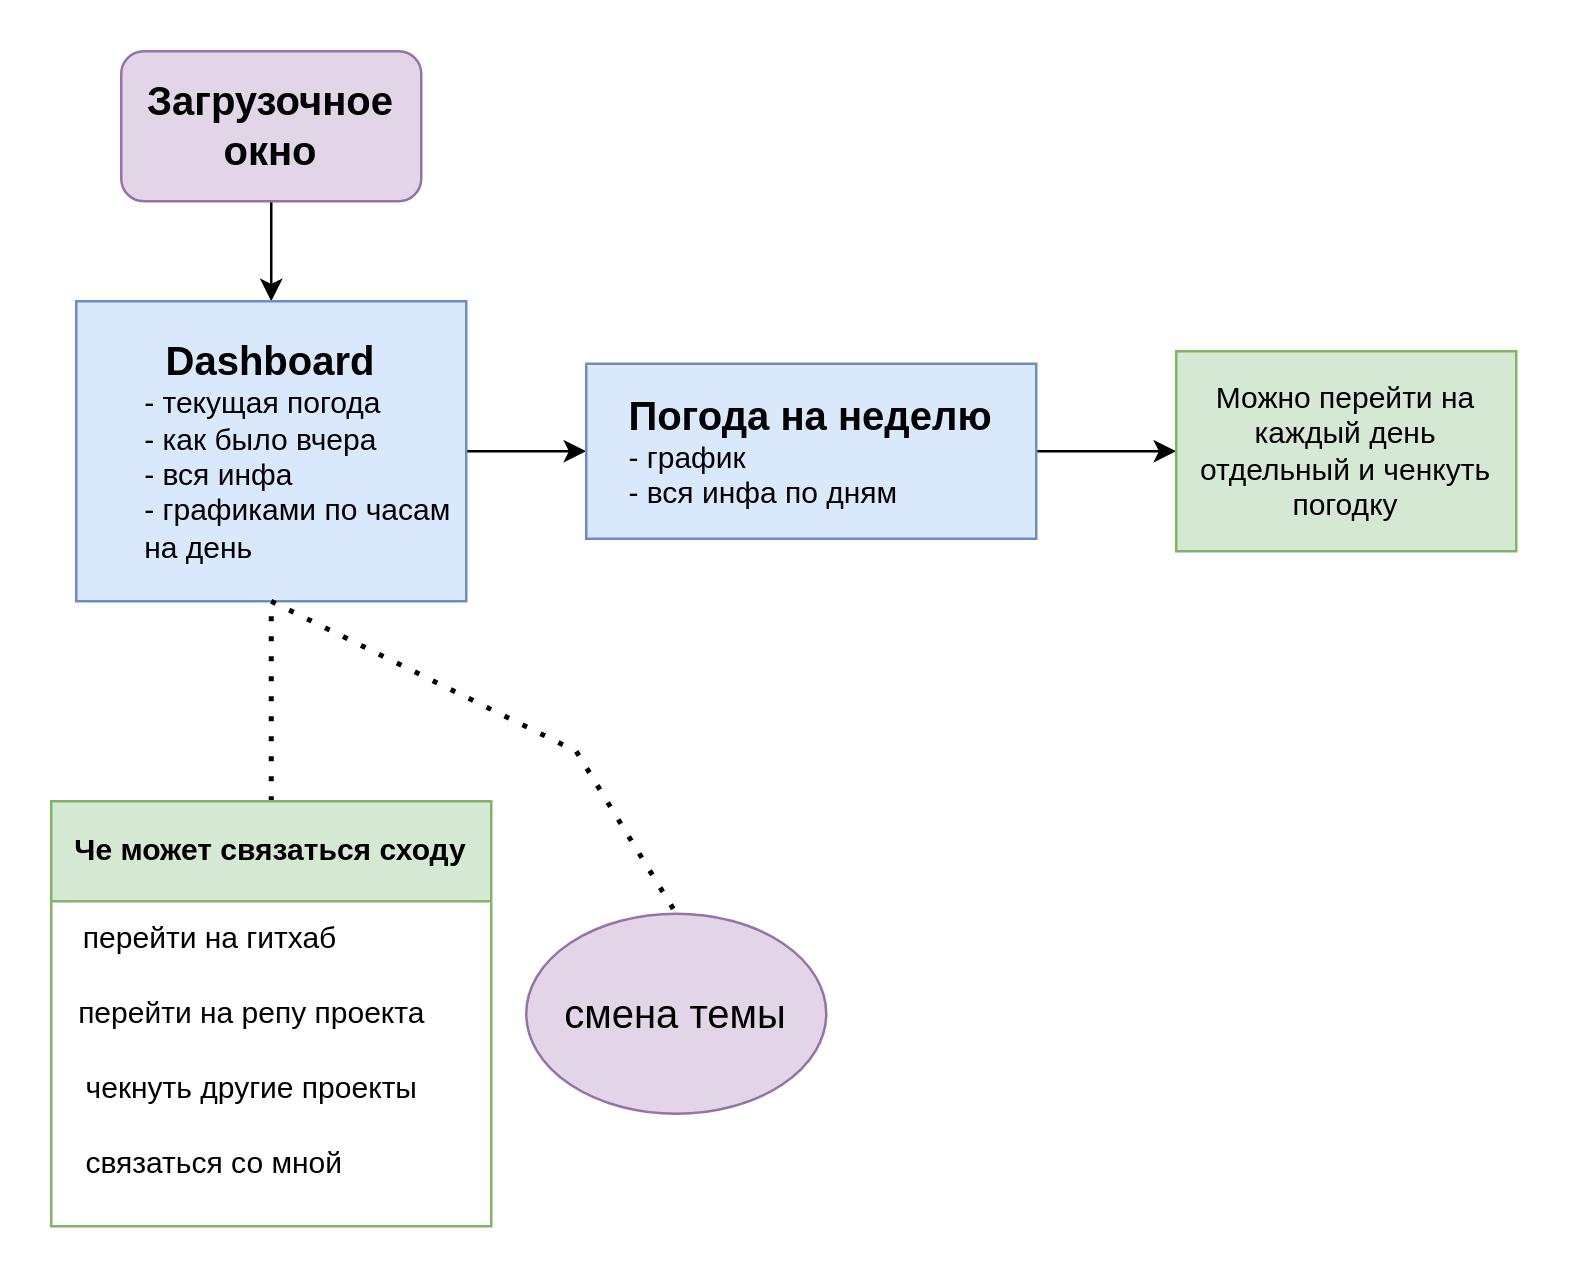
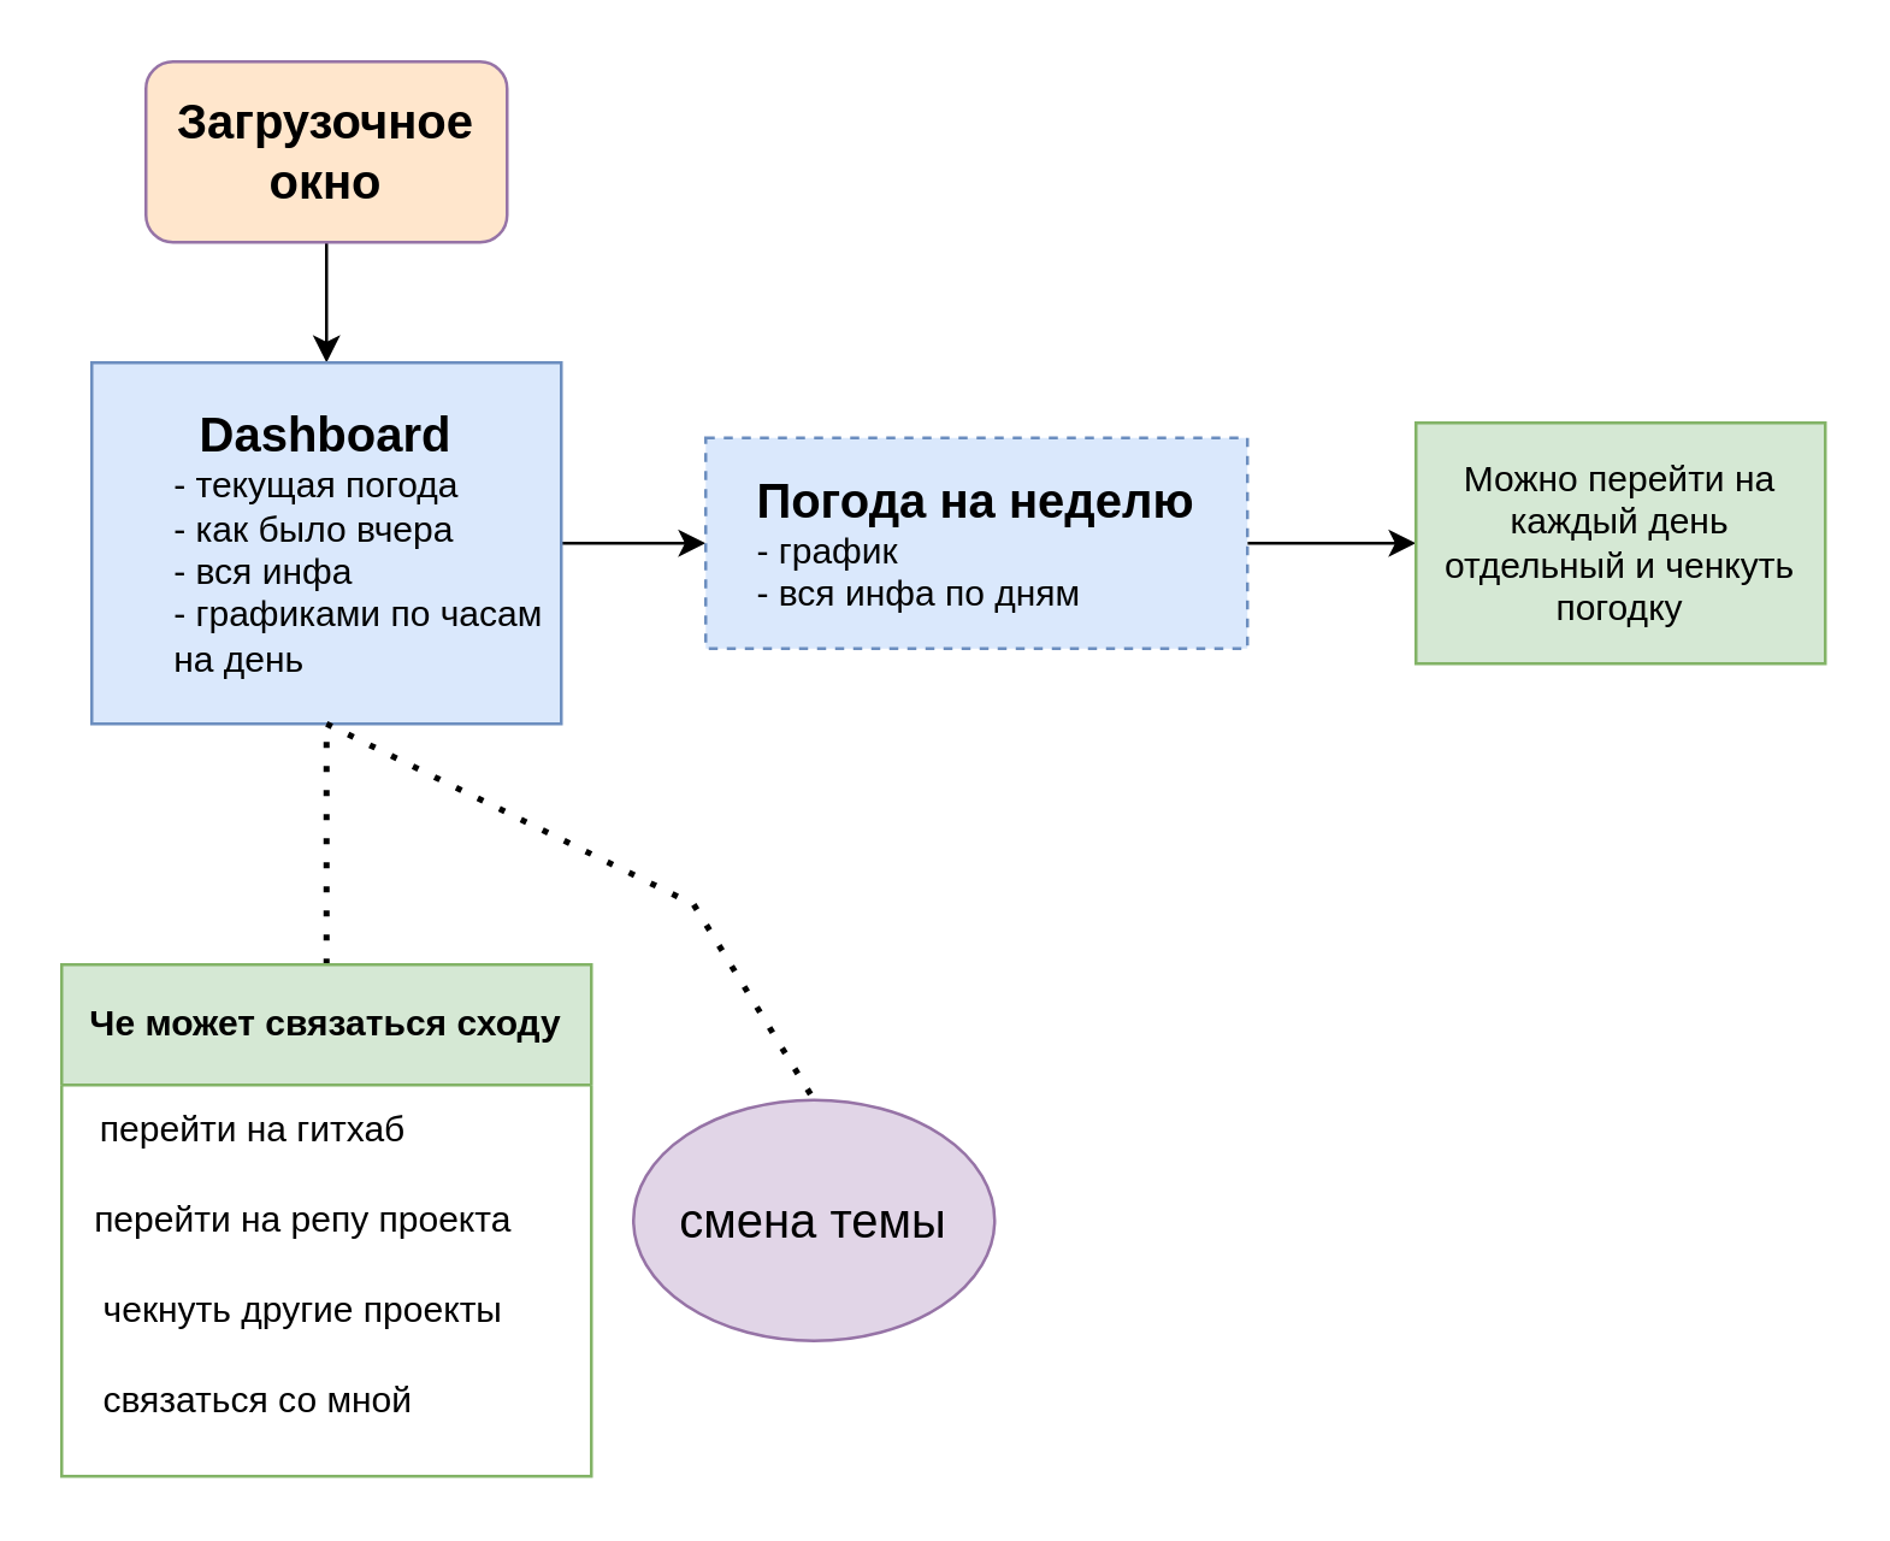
- <mxCell id="3" value="&lt;font style=&quot;font-size: 16px;&quot;&gt;&lt;b&gt;Загрузочное окно&lt;/b&gt;&lt;/font&gt;" style="rounded=1;whiteSpace=wrap;html=1;glass=0;fillColor=#e1d5e7;strokeColor=#9673a6;" vertex="1" parent="1"><mxGeometry x="48" y="20" width="120" height="60" as="geometry" /></mxCell>
+ <mxCell id="3" value="&lt;font style=&quot;font-size: 16px;&quot;&gt;&lt;b&gt;Загрузочное окно&lt;/b&gt;&lt;/font&gt;" style="rounded=1;whiteSpace=wrap;html=1;glass=0;fillColor=#ffe6cc;strokeColor=#9673a6;" vertex="1" parent="1"><mxGeometry x="48" y="20" width="120" height="60" as="geometry" /></mxCell>
- <mxCell id="13" value="&lt;b&gt;&lt;font style=&quot;font-size: 16px;&quot;&gt;Погода на неделю&lt;/font&gt;&lt;/b&gt;&lt;div style=&quot;text-align: left;&quot;&gt;- график&lt;/div&gt;&lt;div style=&quot;text-align: left;&quot;&gt;- вся инфа по дням&lt;/div&gt;" style="rounded=0;whiteSpace=wrap;html=1;fillColor=#dae8fc;strokeColor=#6c8ebf;" vertex="1" parent="1"><mxGeometry x="234" y="145" width="180" height="70" as="geometry" /></mxCell>
+ <mxCell id="13" value="&lt;b&gt;&lt;font style=&quot;font-size: 16px;&quot;&gt;Погода на неделю&lt;/font&gt;&lt;/b&gt;&lt;div style=&quot;text-align: left;&quot;&gt;- график&lt;/div&gt;&lt;div style=&quot;text-align: left;&quot;&gt;- вся инфа по дням&lt;/div&gt;" style="rounded=0;whiteSpace=wrap;html=1;fillColor=#dae8fc;strokeColor=#6c8ebf;dashed=1;" vertex="1" parent="1"><mxGeometry x="234" y="145" width="180" height="70" as="geometry" /></mxCell>
